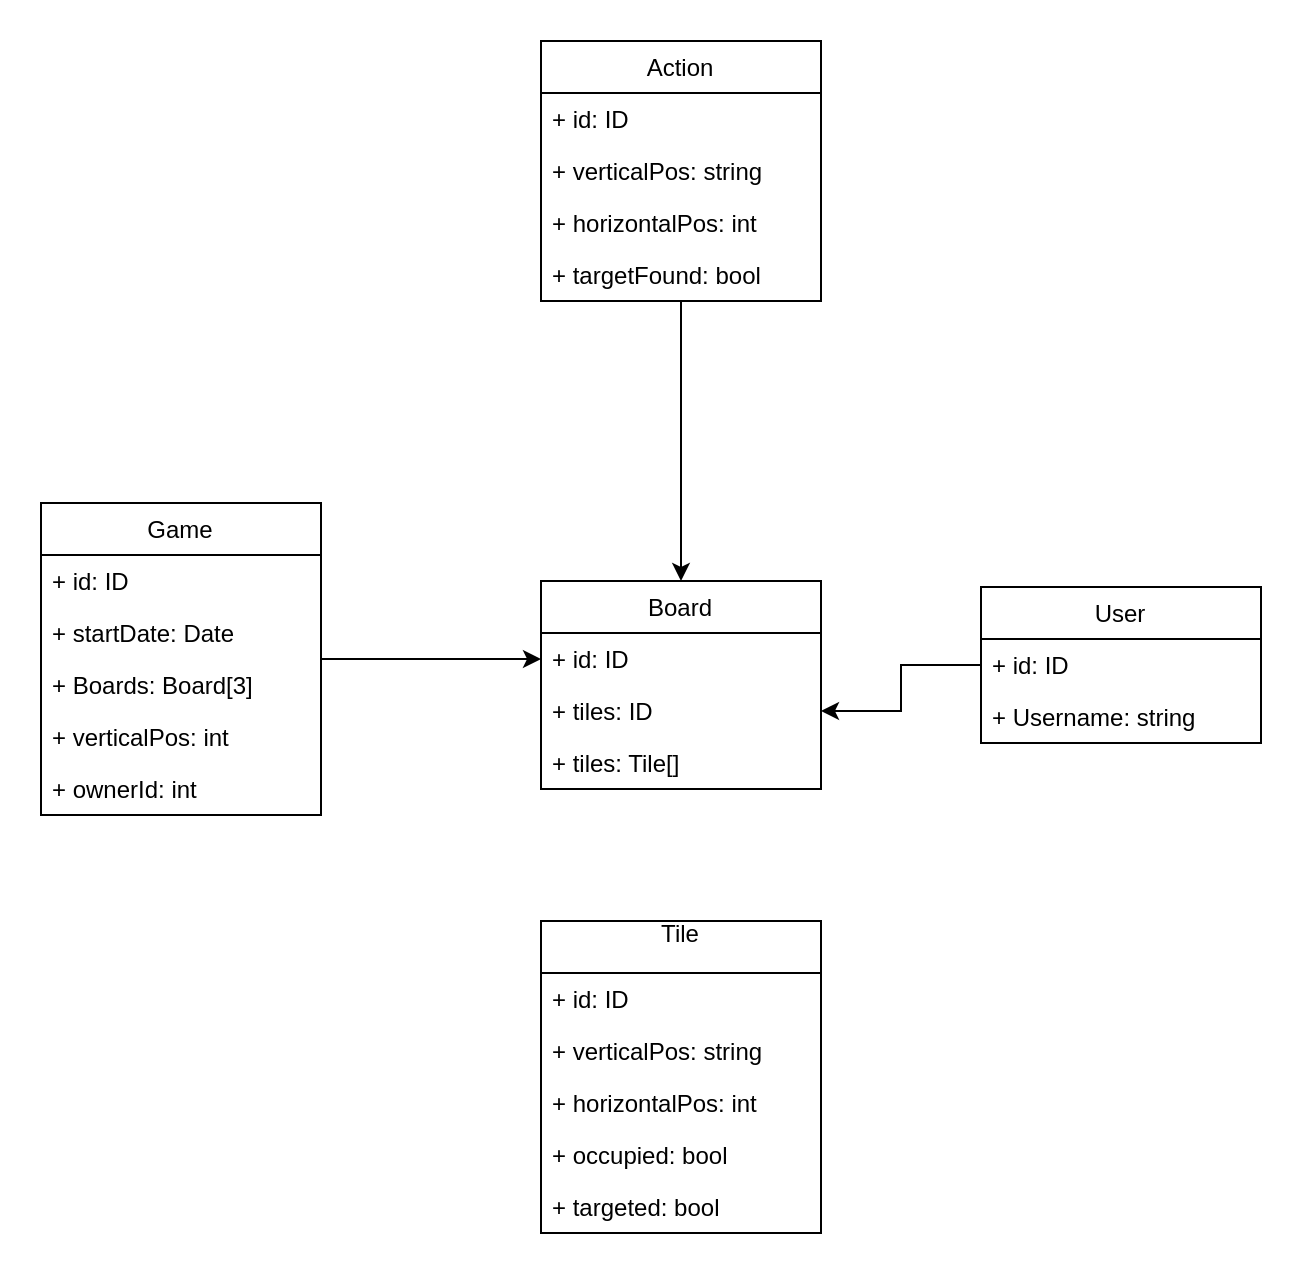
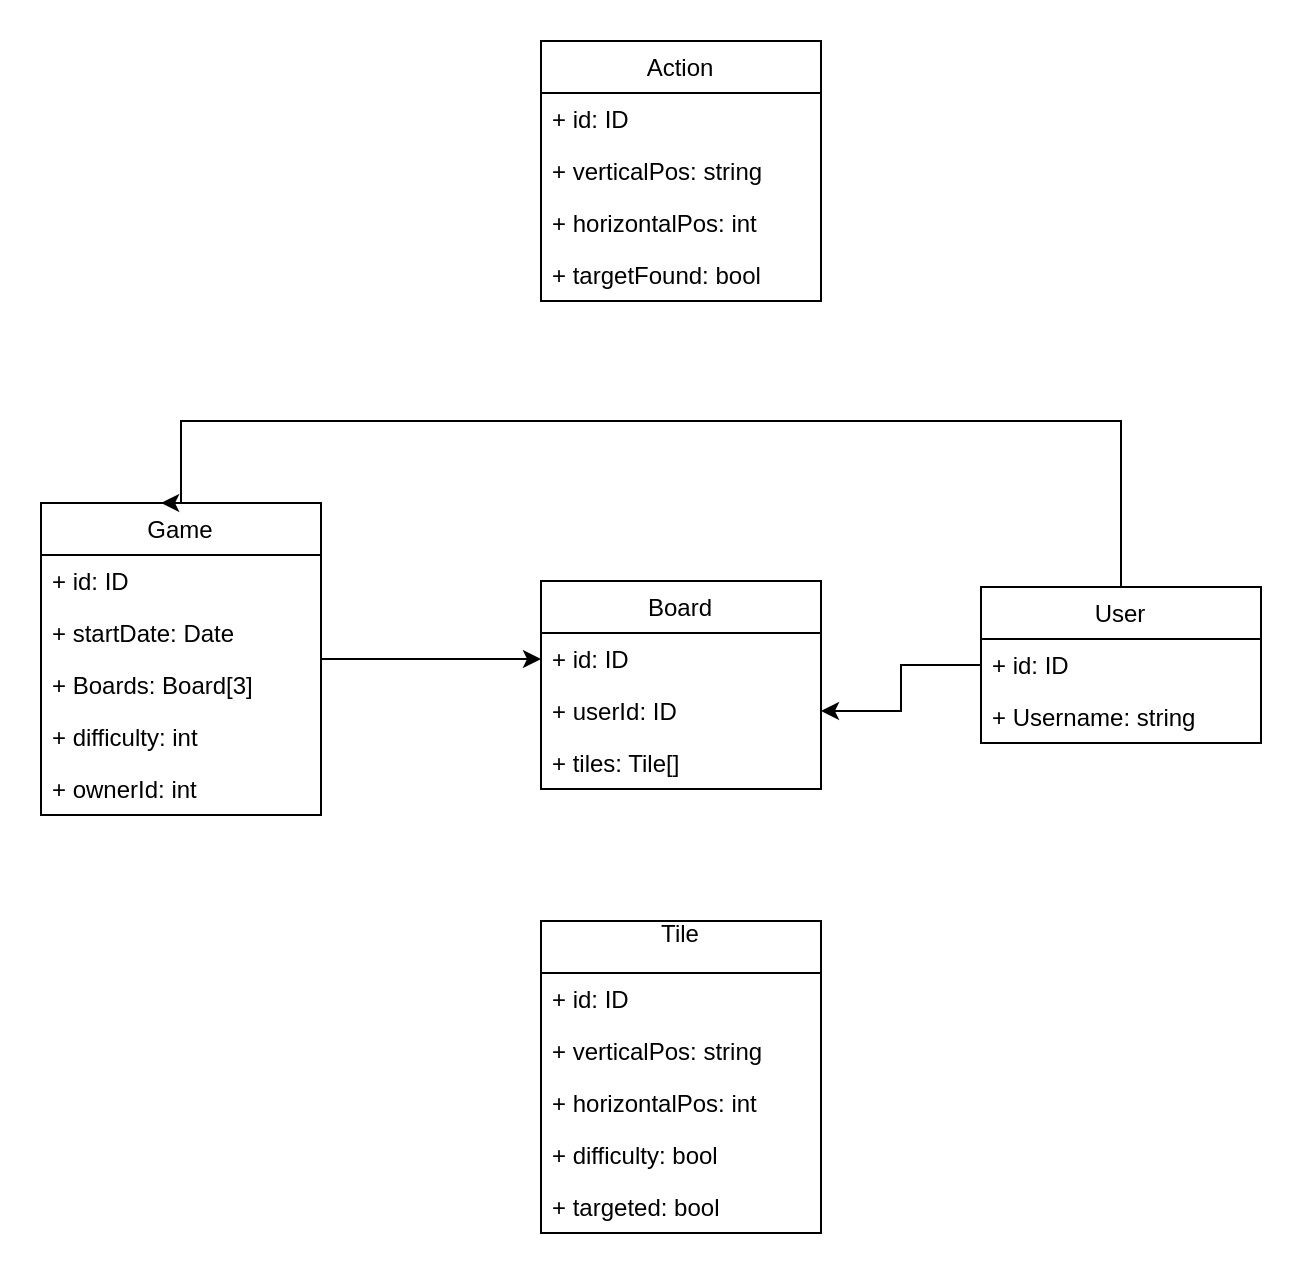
+ <mxCell id="3" style="edgeStyle=orthogonalEdgeStyle;rounded=0;orthogonalLoop=1;jettySize=auto;html=1;entryX=0.429;entryY=0;entryDx=0;entryDy=0;entryPerimeter=0;" edge="1" parent="1" source="4" target="12"><mxGeometry relative="1" as="geometry"><Array as="points"><mxPoint x="560" y="210" /><mxPoint x="90" y="210" /><mxPoint x="90" y="251" /></Array></mxGeometry></mxCell>
- <mxCell id="18" style="edgeStyle=orthogonalEdgeStyle;rounded=0;orthogonalLoop=1;jettySize=auto;html=1;" parent="1" source="19" target="7" edge="1"><mxGeometry relative="1" as="geometry" /></mxCell>
- <mxCell id="9" value="+ tiles: ID" style="text;strokeColor=none;fillColor=none;align=left;verticalAlign=top;spacingLeft=4;spacingRight=4;overflow=hidden;rotatable=0;points=[[0,0.5],[1,0.5]];portConstraint=eastwest;" parent="7" vertex="1"><mxGeometry y="52" width="140" height="26" as="geometry" /></mxCell>
+ <mxCell id="9" value="+ userId: ID" style="text;strokeColor=none;fillColor=none;align=left;verticalAlign=top;spacingLeft=4;spacingRight=4;overflow=hidden;rotatable=0;points=[[0,0.5],[1,0.5]];portConstraint=eastwest;" parent="7" vertex="1"><mxGeometry y="52" width="140" height="26" as="geometry" /></mxCell>
- <mxCell id="16" value="+ verticalPos: int" style="text;strokeColor=none;fillColor=none;align=left;verticalAlign=top;spacingLeft=4;spacingRight=4;overflow=hidden;rotatable=0;points=[[0,0.5],[1,0.5]];portConstraint=eastwest;" parent="12" vertex="1"><mxGeometry y="104" width="140" height="26" as="geometry" /></mxCell>
+ <mxCell id="16" value="+ difficulty: int" style="text;strokeColor=none;fillColor=none;align=left;verticalAlign=top;spacingLeft=4;spacingRight=4;overflow=hidden;rotatable=0;points=[[0,0.5],[1,0.5]];portConstraint=eastwest;" parent="12" vertex="1"><mxGeometry y="104" width="140" height="26" as="geometry" /></mxCell>
- <mxCell id="28" value="+ occupied: bool" style="text;strokeColor=none;fillColor=none;align=left;verticalAlign=top;spacingLeft=4;spacingRight=4;overflow=hidden;rotatable=0;points=[[0,0.5],[1,0.5]];portConstraint=eastwest;" vertex="1" parent="24"><mxGeometry y="104" width="140" height="26" as="geometry" /></mxCell>
+ <mxCell id="28" value="+ difficulty: bool" style="text;strokeColor=none;fillColor=none;align=left;verticalAlign=top;spacingLeft=4;spacingRight=4;overflow=hidden;rotatable=0;points=[[0,0.5],[1,0.5]];portConstraint=eastwest;" vertex="1" parent="24"><mxGeometry y="104" width="140" height="26" as="geometry" /></mxCell>
